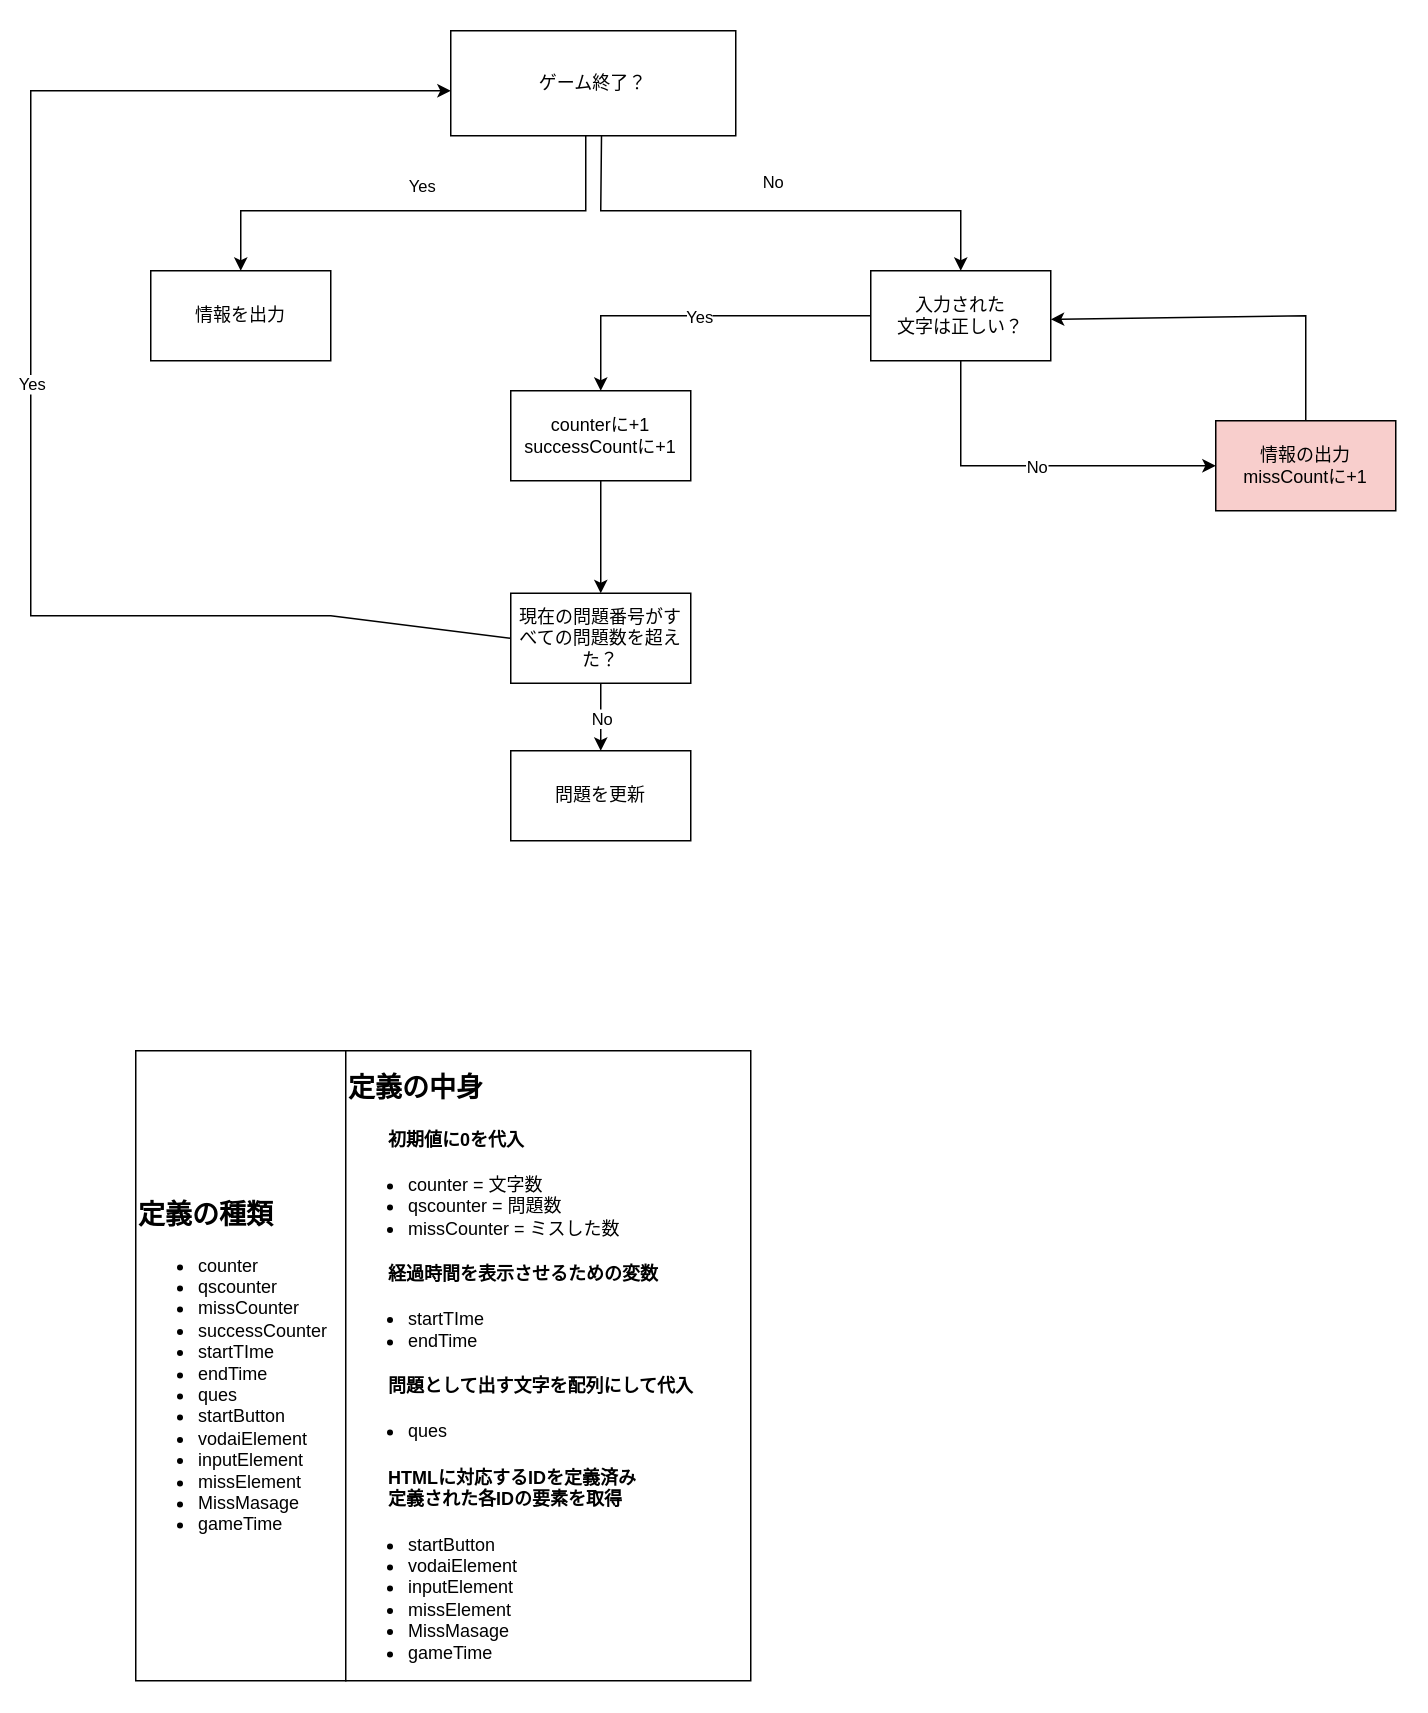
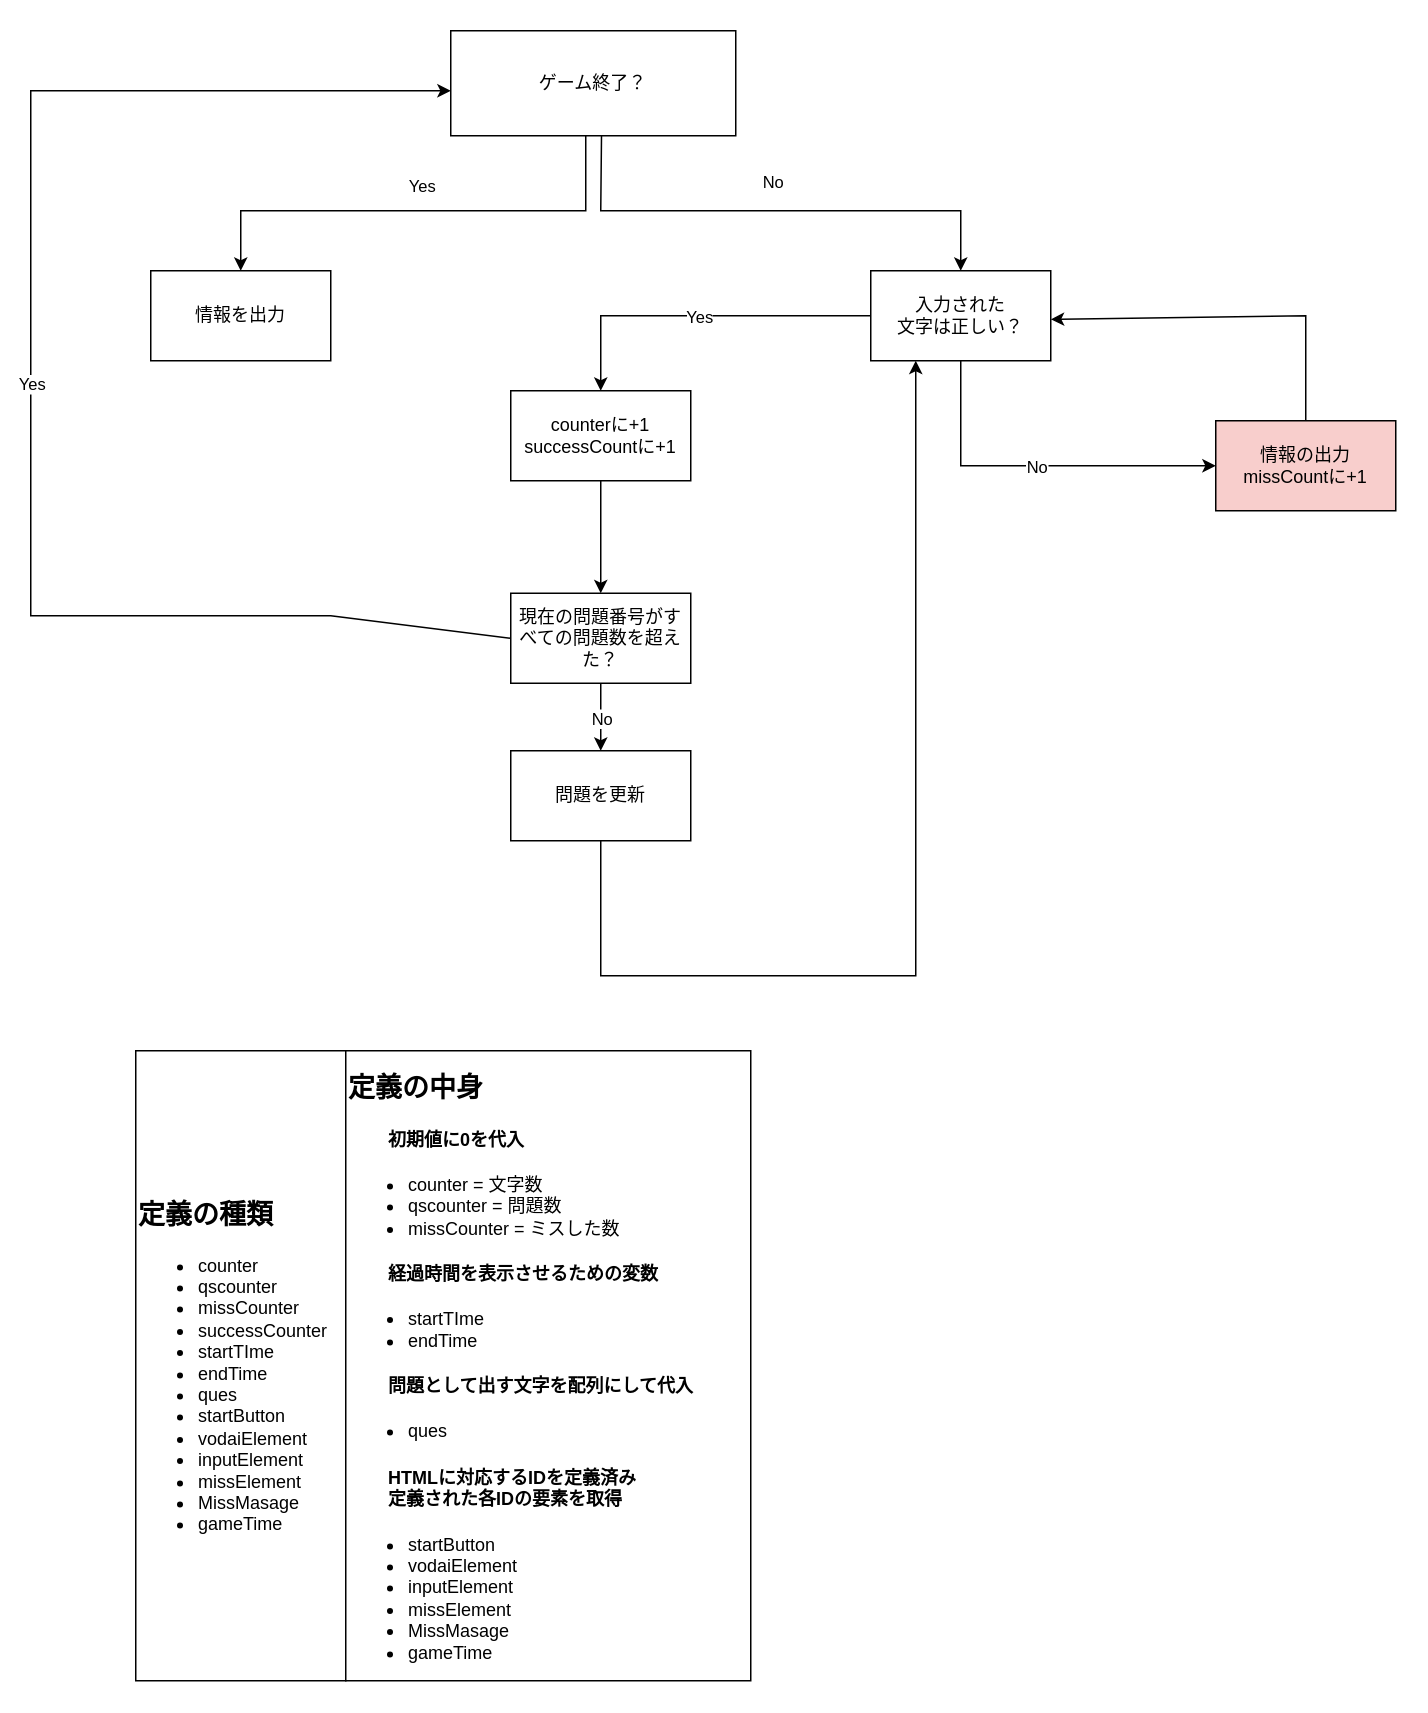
+ <mxCell id="23" value="" style="endArrow=classic;html=1;rounded=0;exitX=0.5;exitY=1;exitDx=0;exitDy=0;entryX=0.25;entryY=1;entryDx=0;entryDy=0;" edge="1" parent="1" source="20" target="8"><mxGeometry width="50" height="50" relative="1" as="geometry"><mxPoint x="270" y="470" as="sourcePoint" /><mxPoint x="710" y="650" as="targetPoint" /><Array as="points"><mxPoint x="400" y="650" /><mxPoint x="610" y="650" /></Array></mxGeometry></mxCell>
